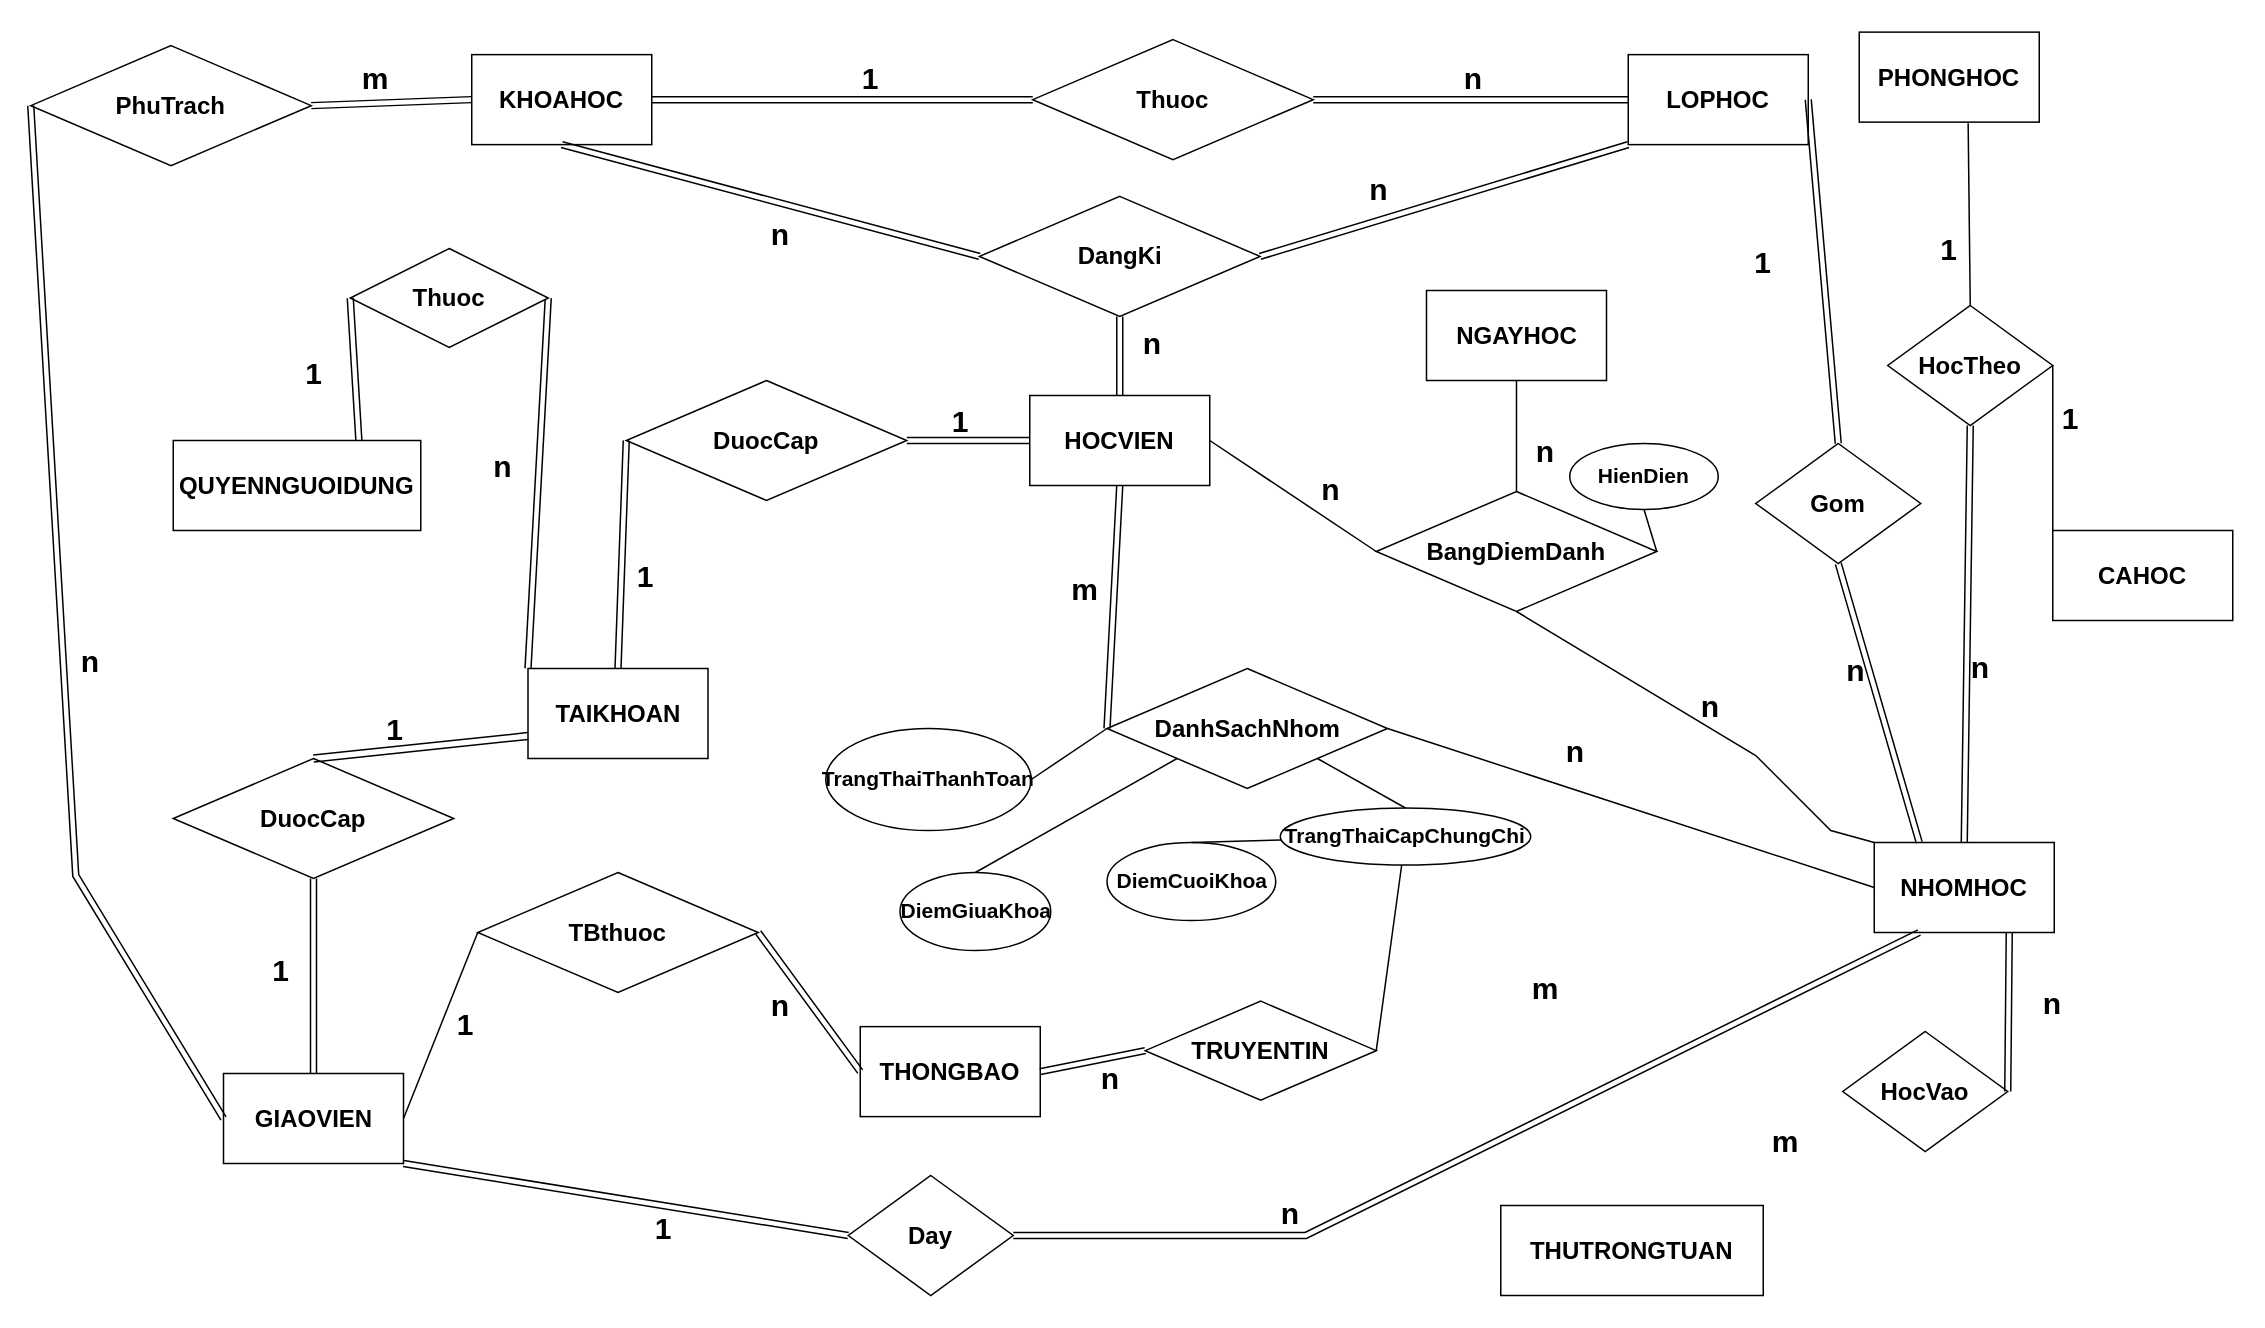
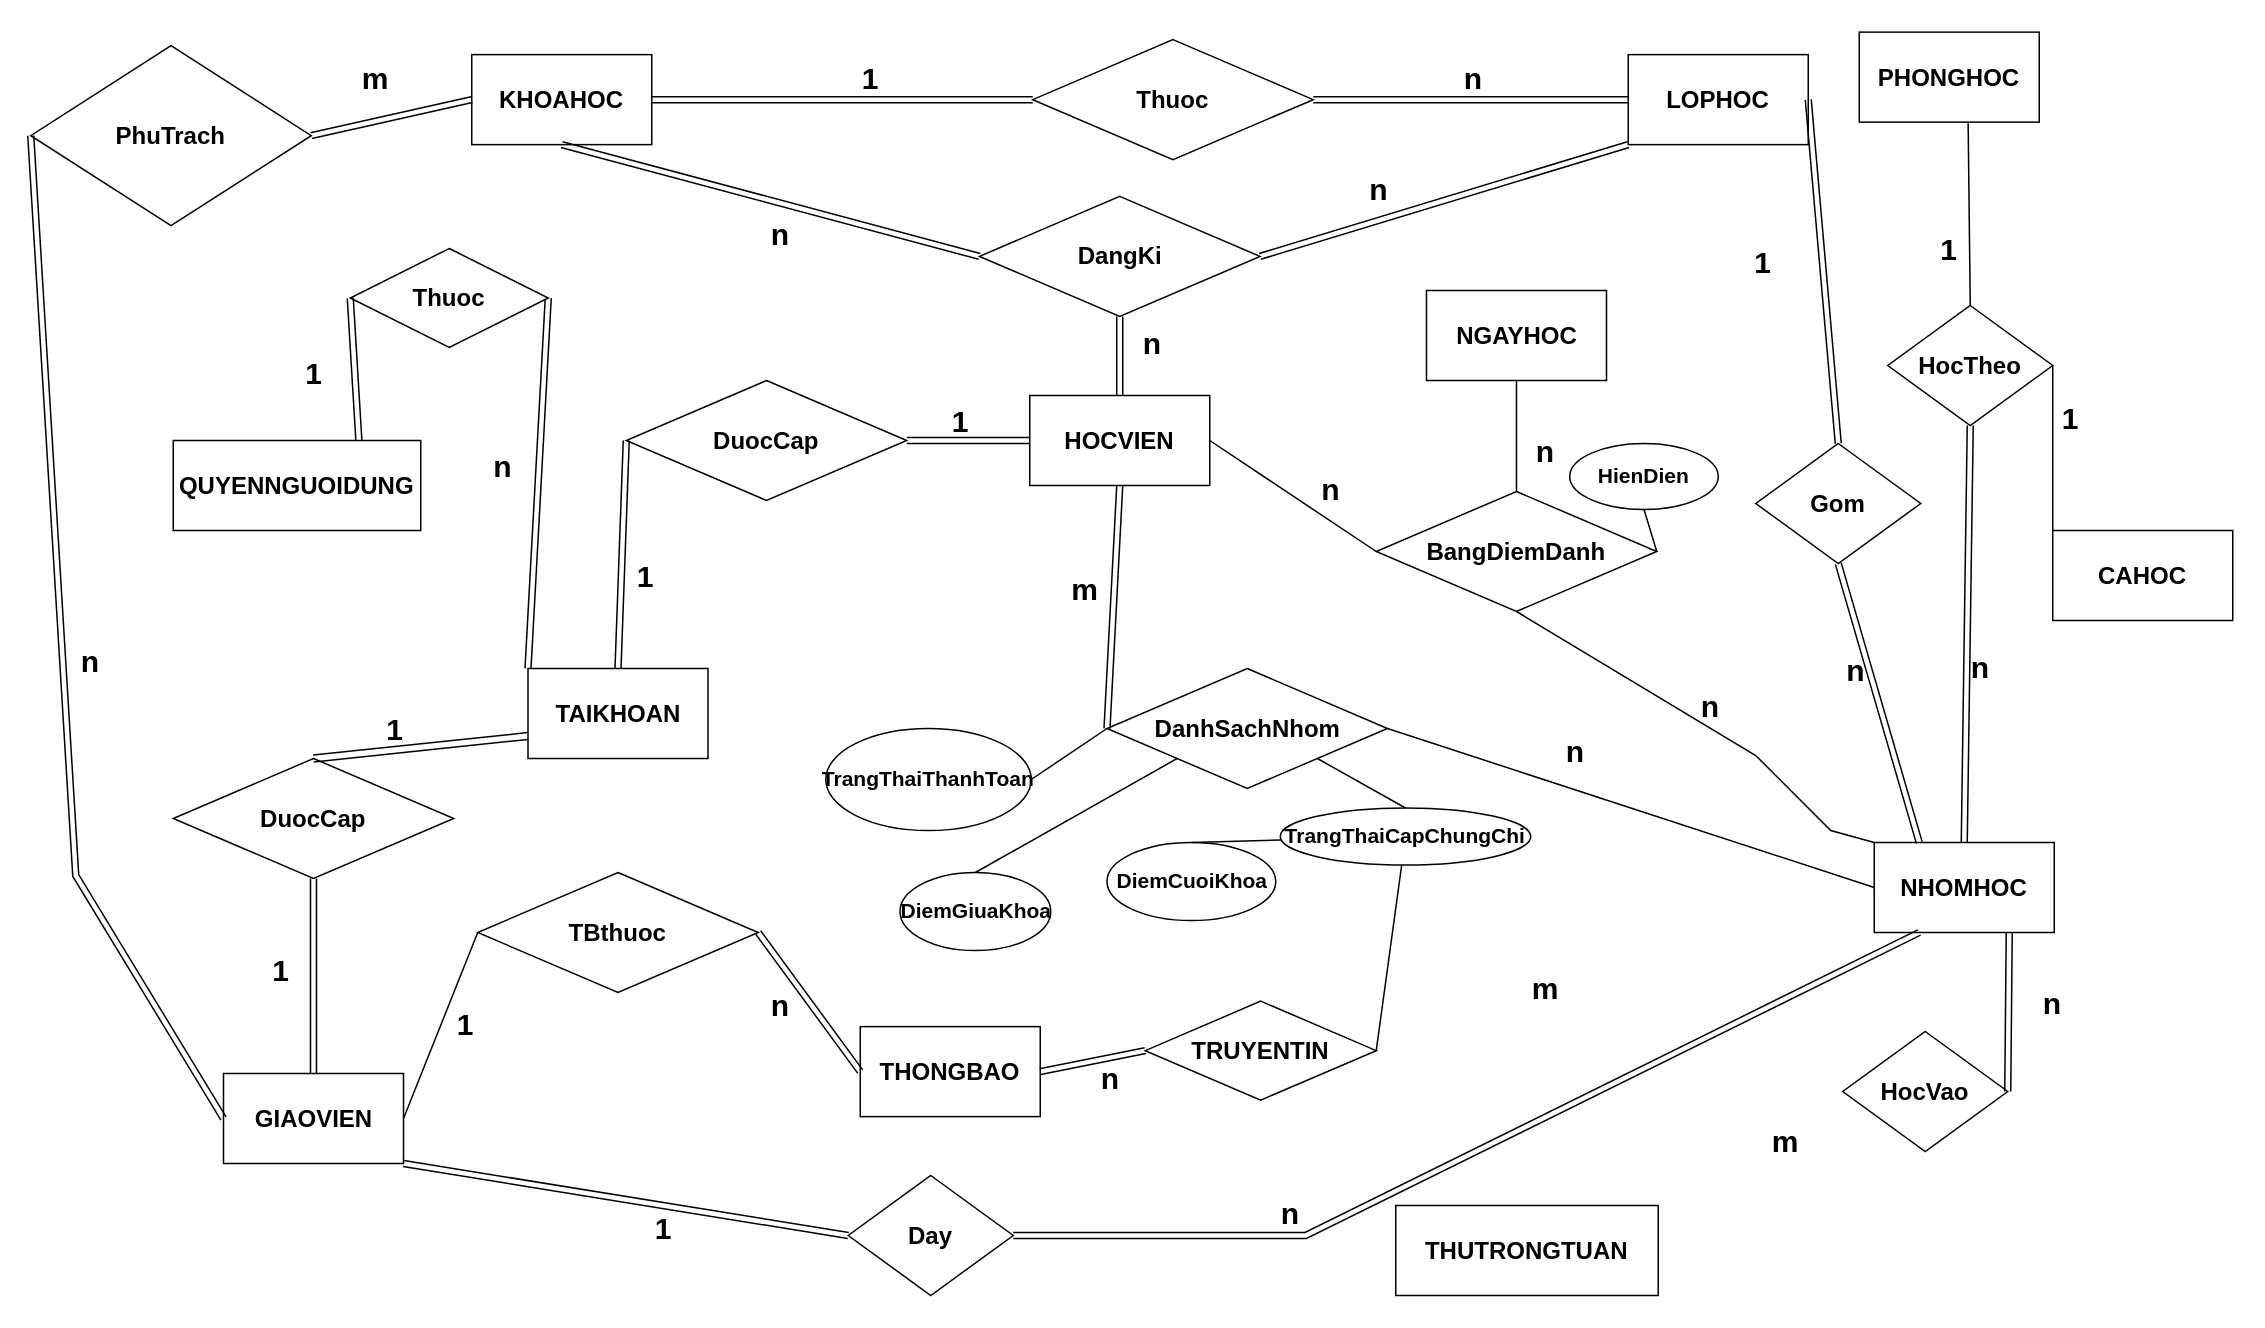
- <mxCell id="10" value="&lt;font style=&quot;font-size: 16px;&quot;&gt;&lt;b&gt;PhuTrach&lt;/b&gt;&lt;/font&gt;" style="rhombus;whiteSpace=wrap;html=1;spacing=2;" vertex="1" parent="1"><mxGeometry x="20" y="29.75" width="187" height="80" as="geometry" /></mxCell>
+ <mxCell id="10" value="&lt;font style=&quot;font-size: 16px;&quot;&gt;&lt;b&gt;PhuTrach&lt;/b&gt;&lt;/font&gt;" style="rhombus;whiteSpace=wrap;html=1;spacing=2;" vertex="1" parent="1"><mxGeometry x="20" y="29.75" width="187" height="120" as="geometry" /></mxCell>
- <mxCell id="73" value="&lt;b&gt;THUTRONGTUAN&lt;/b&gt;" style="rounded=0;whiteSpace=wrap;html=1;fontSize=16;" vertex="1" parent="1"><mxGeometry x="1000" y="803" width="175" height="60" as="geometry" /></mxCell>
+ <mxCell id="73" value="&lt;b&gt;THUTRONGTUAN&lt;/b&gt;" style="rounded=0;whiteSpace=wrap;html=1;fontSize=16;" vertex="1" parent="1"><mxGeometry x="930" y="803" width="175" height="60" as="geometry" /></mxCell>
